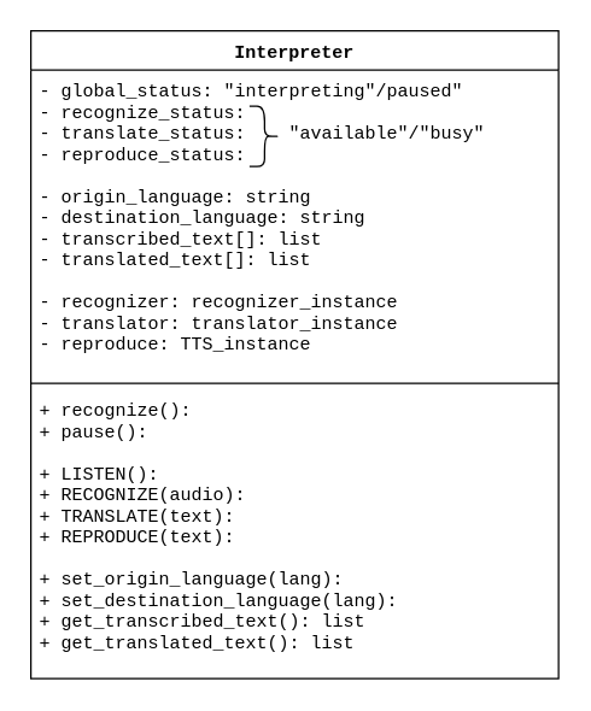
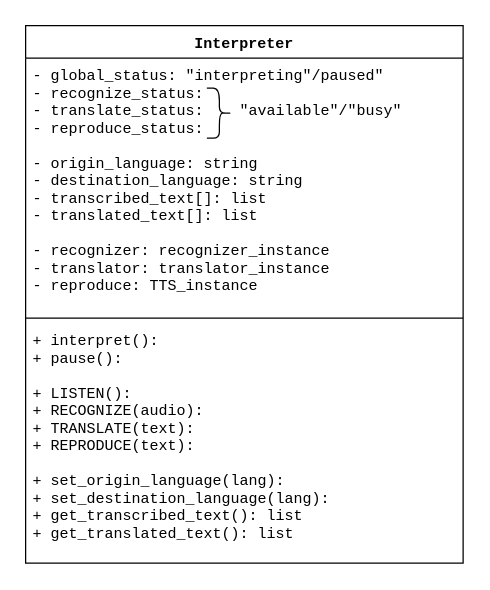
- <mxCell id="5" value="+ recognize():&#10;+ pause():&#10;&#10;+ LISTEN():&#10;+ RECOGNIZE(audio):&#10;+ TRANSLATE(text):&#10;+ REPRODUCE(text):&#10;&#10;+ set_origin_language(lang):&#10;+ set_destination_language(lang):&#10;+ get_transcribed_text(): list&#10;+ get_translated_text(): list&#10;" style="text;strokeColor=none;fillColor=none;align=left;verticalAlign=top;spacingLeft=4;spacingRight=4;overflow=hidden;rotatable=0;points=[[0,0.5],[1,0.5]];portConstraint=eastwest;fontFamily=Courier New;" vertex="1" parent="2"><mxGeometry y="238" width="350" height="192" as="geometry" /></mxCell>
+ <mxCell id="5" value="+ interpret():&#10;+ pause():&#10;&#10;+ LISTEN():&#10;+ RECOGNIZE(audio):&#10;+ TRANSLATE(text):&#10;+ REPRODUCE(text):&#10;&#10;+ set_origin_language(lang):&#10;+ set_destination_language(lang):&#10;+ get_transcribed_text(): list&#10;+ get_translated_text(): list&#10;" style="text;strokeColor=none;fillColor=none;align=left;verticalAlign=top;spacingLeft=4;spacingRight=4;overflow=hidden;rotatable=0;points=[[0,0.5],[1,0.5]];portConstraint=eastwest;fontFamily=Courier New;" vertex="1" parent="2"><mxGeometry y="238" width="350" height="192" as="geometry" /></mxCell>
